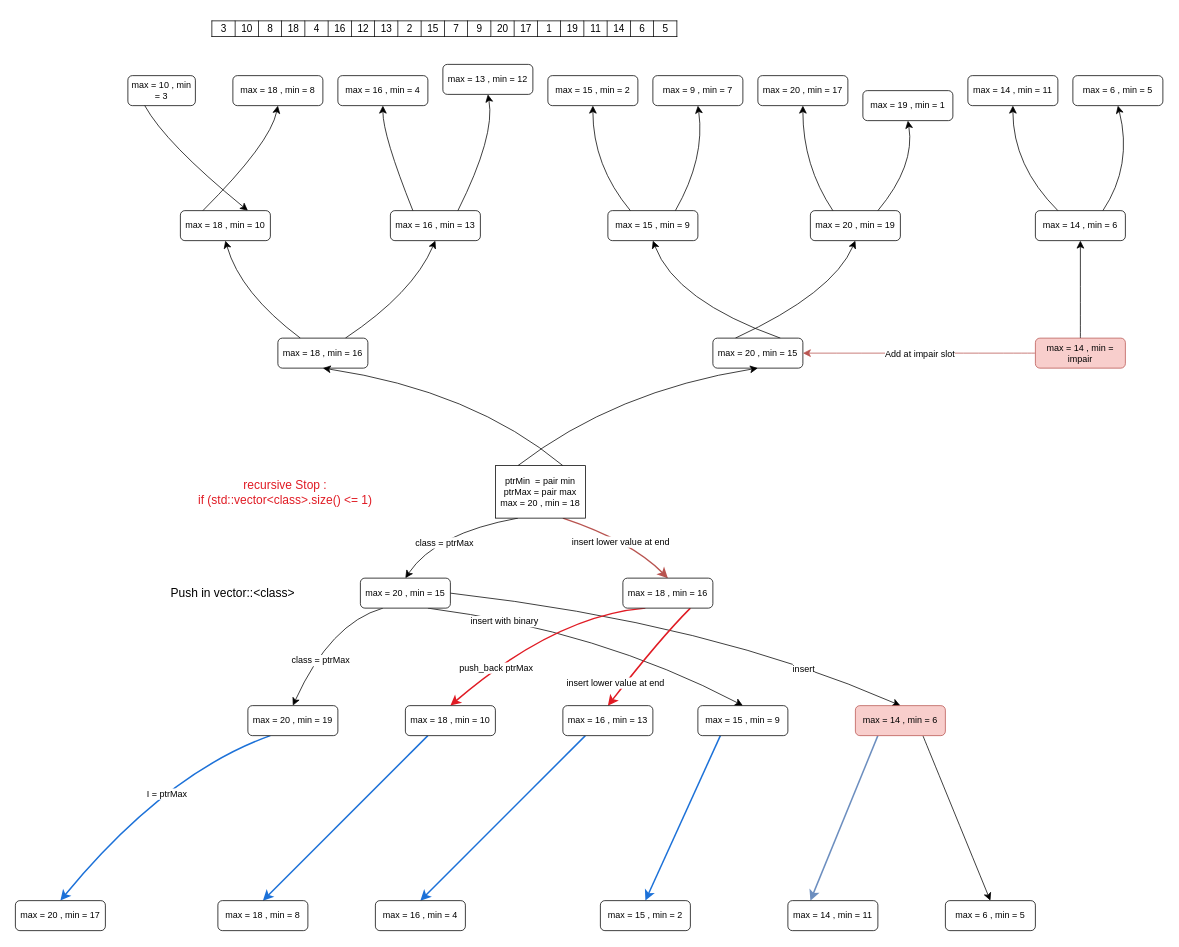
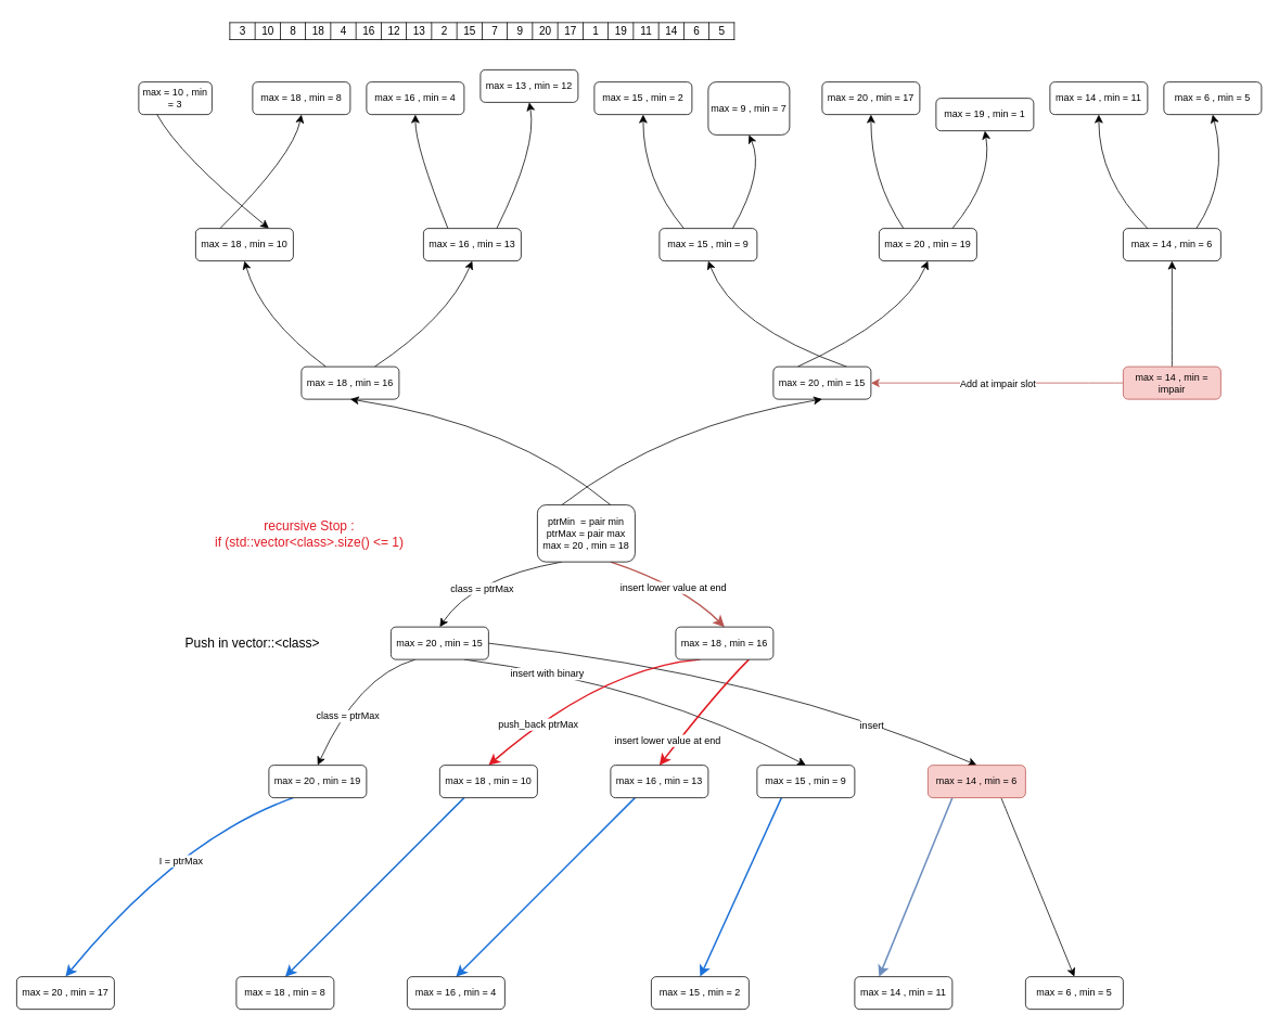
- <mxCell id="8" value="&lt;div&gt;max = 9 , min = 7&lt;br&gt;&lt;/div&gt;" style="rounded=1;whiteSpace=wrap;html=1;" vertex="1" parent="1"><mxGeometry x="870" y="100" width="120" height="40" as="geometry" /></mxCell>
+ <mxCell id="8" value="&lt;div&gt;max = 9 , min = 7&lt;br&gt;&lt;/div&gt;" style="rounded=1;whiteSpace=wrap;html=1;" vertex="1" parent="1"><mxGeometry x="870" y="100" width="100" height="65" as="geometry" /></mxCell>
- <mxCell id="44" value="&lt;div&gt;ptrMin&amp;nbsp; = pair min&lt;/div&gt;&lt;div&gt;ptrMax = pair max&lt;br&gt;&lt;/div&gt;&lt;div&gt;max = 20 , min = 18&lt;br&gt;&lt;/div&gt;" style="whiteSpace=wrap;html=1;rounded=0;" vertex="1" parent="1"><mxGeometry x="660" y="620" width="120" height="70" as="geometry" /></mxCell>
+ <mxCell id="44" value="&lt;div&gt;ptrMin&amp;nbsp; = pair min&lt;/div&gt;&lt;div&gt;ptrMax = pair max&lt;br&gt;&lt;/div&gt;&lt;div&gt;max = 20 , min = 18&lt;br&gt;&lt;/div&gt;" style="rounded=1;whiteSpace=wrap;html=1;" vertex="1" parent="1"><mxGeometry x="660" y="620" width="120" height="70" as="geometry" /></mxCell>
